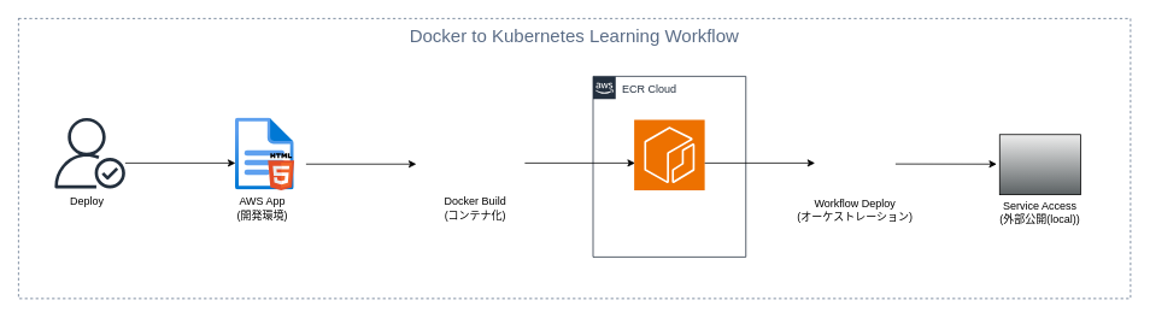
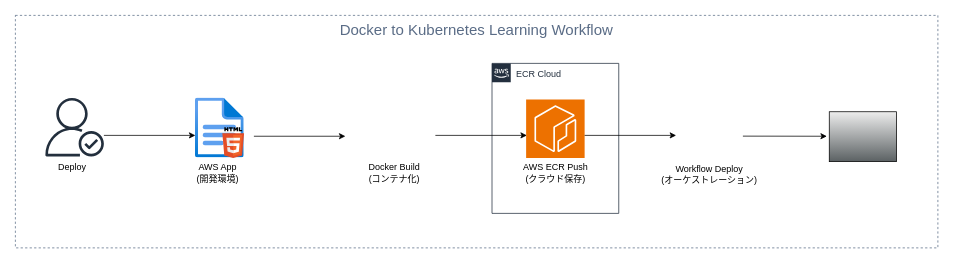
+ <mxCell id="8" value="AWS ECR Push&lt;div&gt;(クラウド保存)&lt;/div&gt;" style="text;html=1;align=center;verticalAlign=middle;resizable=0;points=[];autosize=1;strokeColor=none;fillColor=none;" parent="7" vertex="1"><mxGeometry x="15" y="80" width="110" height="40" as="geometry" /></mxCell>
- <mxCell id="23" value="Service Access&lt;div&gt;(外部公開(local))&lt;/div&gt;" style="text;html=1;align=center;verticalAlign=middle;whiteSpace=wrap;rounded=0;" parent="22" vertex="1"><mxGeometry y="71.5" width="100" height="30" as="geometry" /></mxCell>
